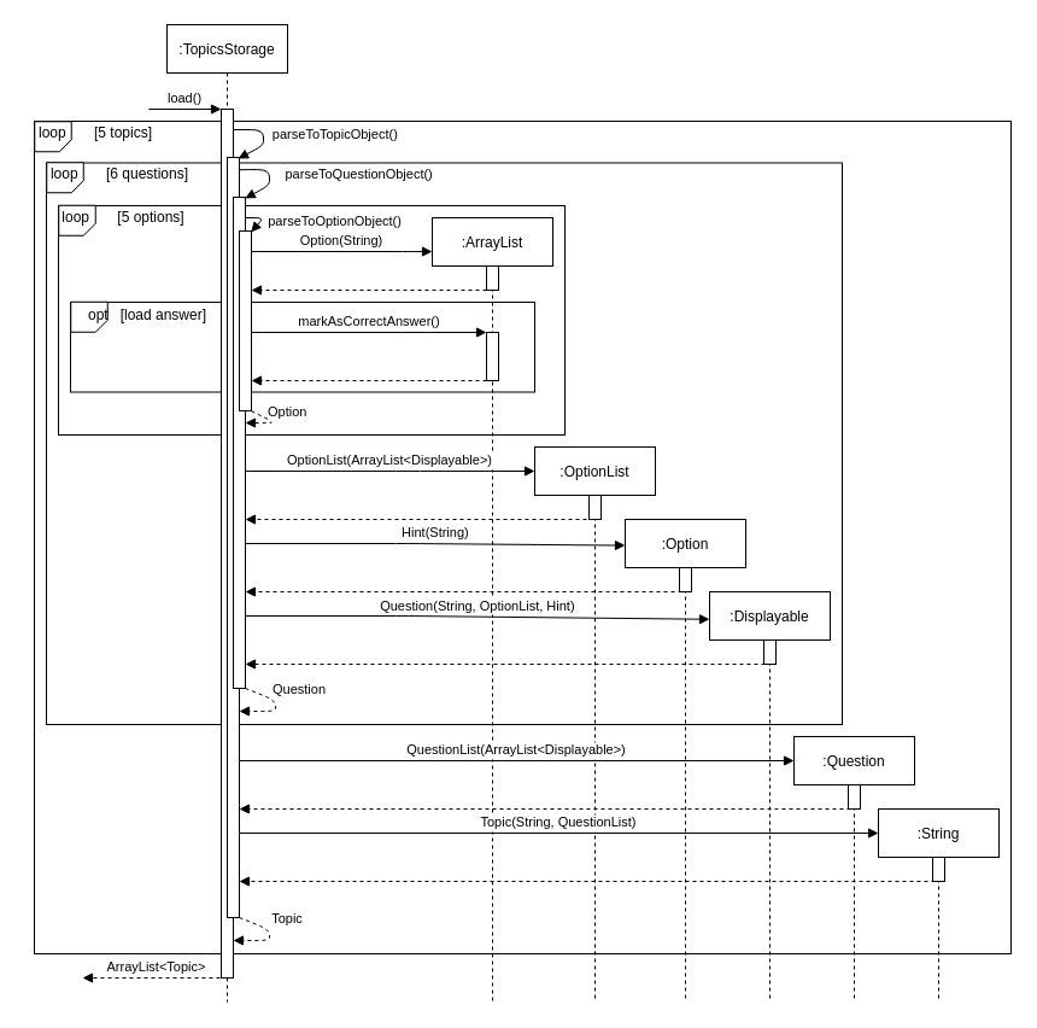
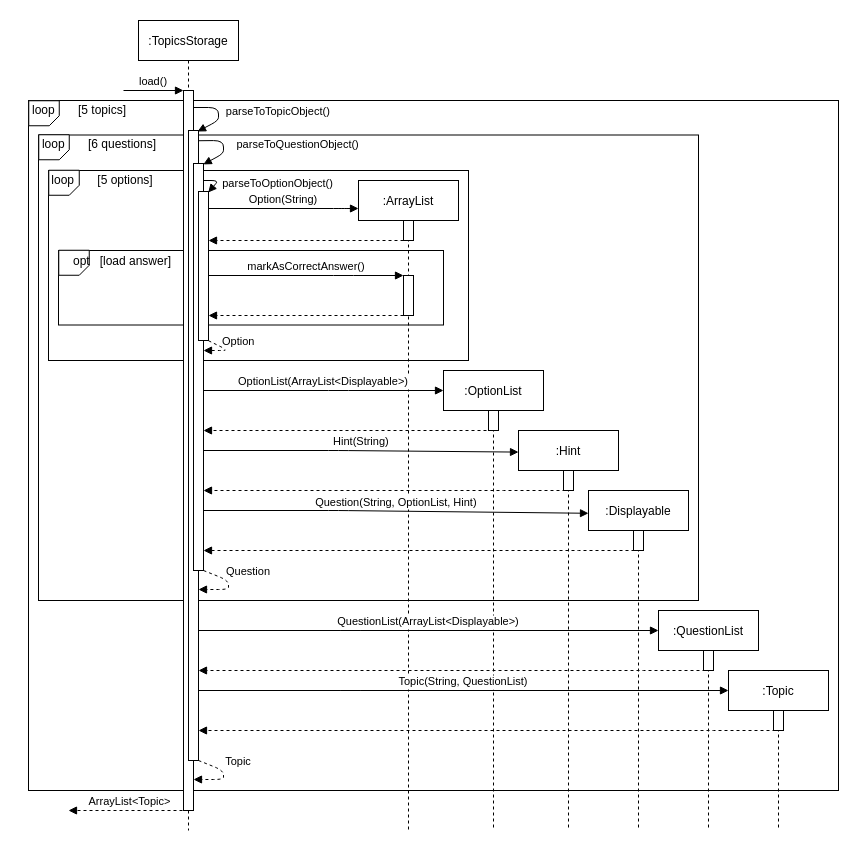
- <mxCell id="29" value=":Option" style="shape=umlLifeline;perimeter=lifelinePerimeter;container=1;collapsible=0;recursiveResize=0;rounded=0;shadow=0;strokeWidth=1;" vertex="1" parent="1"><mxGeometry x="518" y="430" width="100" height="400" as="geometry" /></mxCell>
+ <mxCell id="29" value=":Hint" style="shape=umlLifeline;perimeter=lifelinePerimeter;container=1;collapsible=0;recursiveResize=0;rounded=0;shadow=0;strokeWidth=1;" vertex="1" parent="1"><mxGeometry x="518" y="430" width="100" height="400" as="geometry" /></mxCell>
- <mxCell id="41" value=":Question" style="shape=umlLifeline;perimeter=lifelinePerimeter;container=1;collapsible=0;recursiveResize=0;rounded=0;shadow=0;strokeWidth=1;" vertex="1" parent="1"><mxGeometry x="658" y="610" width="100" height="220" as="geometry" /></mxCell>
+ <mxCell id="41" value=":QuestionList" style="shape=umlLifeline;perimeter=lifelinePerimeter;container=1;collapsible=0;recursiveResize=0;rounded=0;shadow=0;strokeWidth=1;" vertex="1" parent="1"><mxGeometry x="658" y="610" width="100" height="220" as="geometry" /></mxCell>
- <mxCell id="44" value=":String" style="shape=umlLifeline;perimeter=lifelinePerimeter;container=1;collapsible=0;recursiveResize=0;rounded=0;shadow=0;strokeWidth=1;" vertex="1" parent="1"><mxGeometry x="728" y="670" width="100" height="160" as="geometry" /></mxCell>
+ <mxCell id="44" value=":Topic" style="shape=umlLifeline;perimeter=lifelinePerimeter;container=1;collapsible=0;recursiveResize=0;rounded=0;shadow=0;strokeWidth=1;" vertex="1" parent="1"><mxGeometry x="728" y="670" width="100" height="160" as="geometry" /></mxCell>
